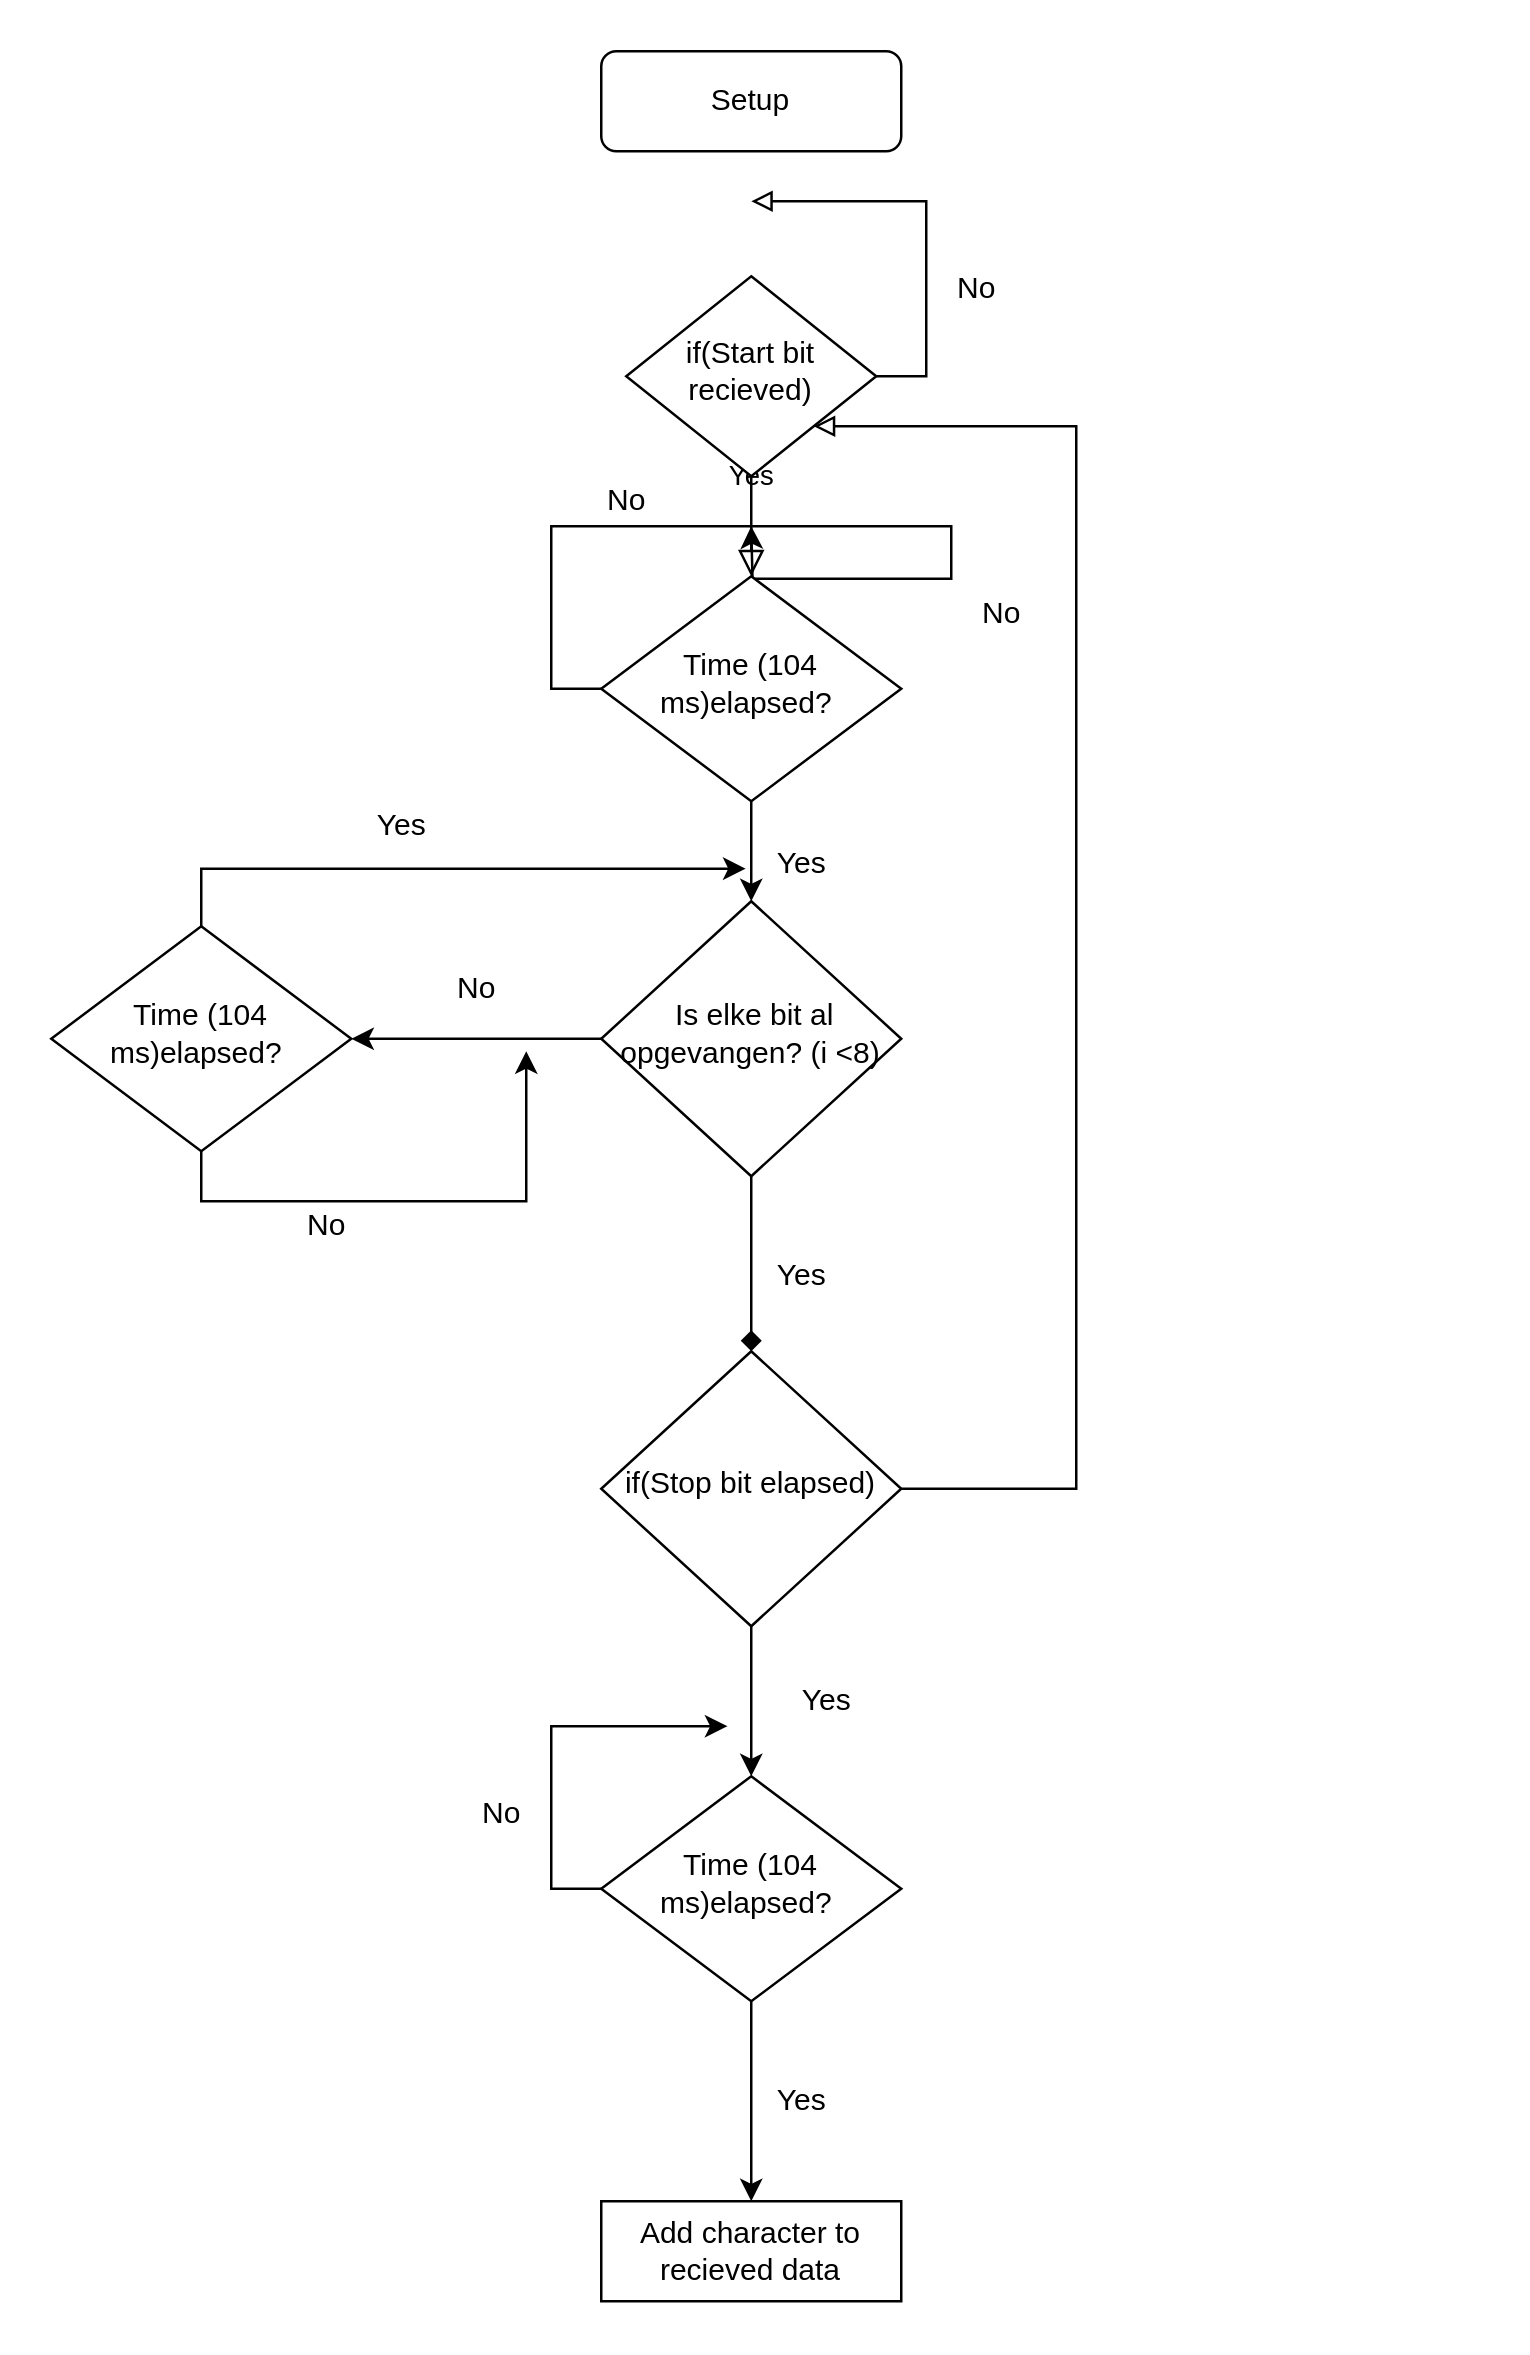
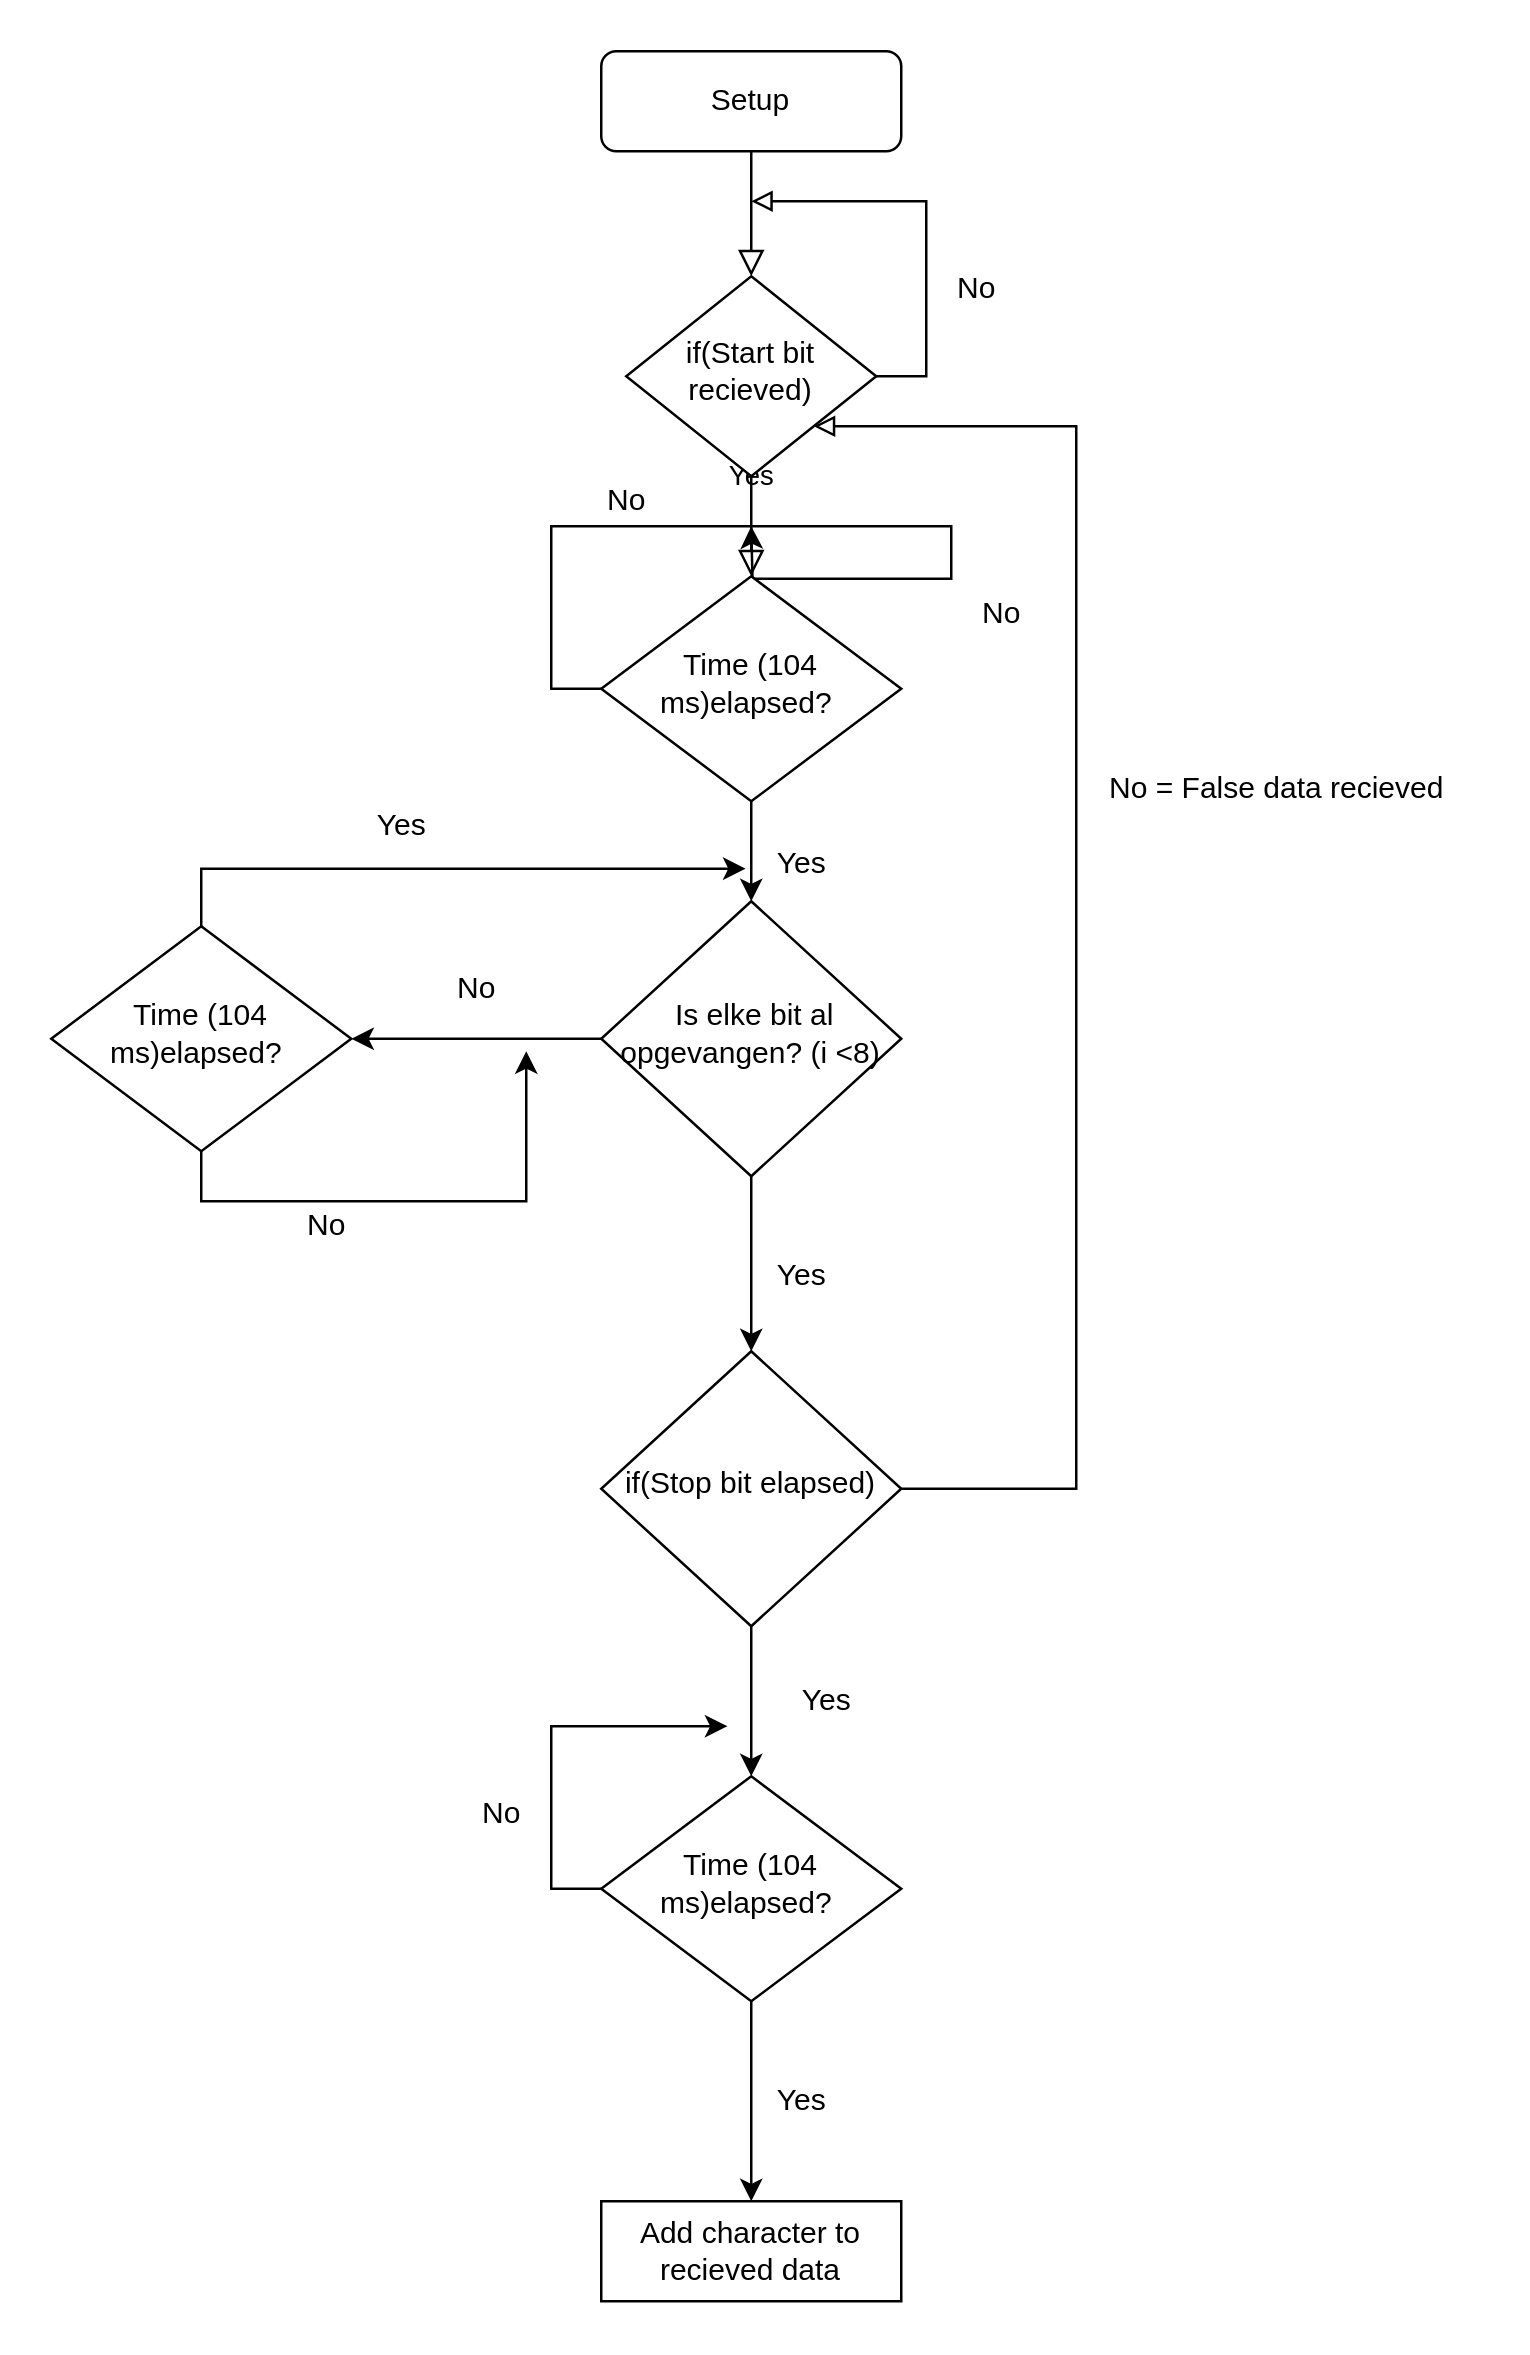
+ <mxCell id="2" value="" style="rounded=0;html=1;jettySize=auto;orthogonalLoop=1;fontSize=11;endArrow=block;endFill=0;endSize=8;strokeWidth=1;shadow=0;labelBackgroundColor=none;edgeStyle=orthogonalEdgeStyle;" parent="1" source="3" target="6" edge="1"><mxGeometry relative="1" as="geometry" /></mxCell>
+ <mxCell id="16" value="No = False data recieved" style="text;html=1;align=center;verticalAlign=middle;resizable=0;points=[];autosize=1;strokeColor=none;fillColor=none;" parent="1" vertex="1"><mxGeometry x="430" y="300" width="160" height="30" as="geometry" /></mxCell>
- <mxCell id="8" style="edgeStyle=orthogonalEdgeStyle;rounded=0;orthogonalLoop=1;jettySize=auto;html=1;exitX=0.5;exitY=1;exitDx=0;exitDy=0;entryX=0.5;entryY=0;entryDx=0;entryDy=0;endArrow=diamond;" edge="1" parent="1" source="10" target="13"><mxGeometry relative="1" as="geometry" /></mxCell>
+ <mxCell id="8" style="edgeStyle=orthogonalEdgeStyle;rounded=0;orthogonalLoop=1;jettySize=auto;html=1;exitX=0.5;exitY=1;exitDx=0;exitDy=0;entryX=0.5;entryY=0;entryDx=0;entryDy=0;" edge="1" parent="1" source="10" target="13"><mxGeometry relative="1" as="geometry" /></mxCell>
